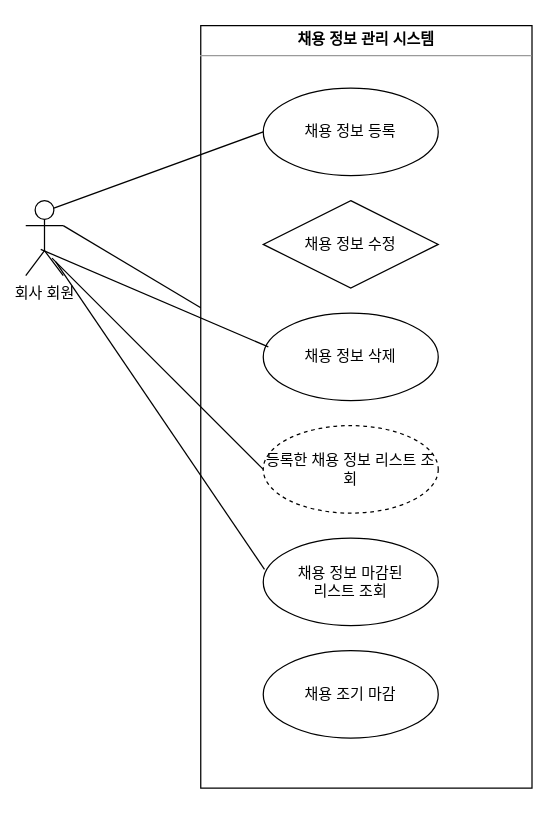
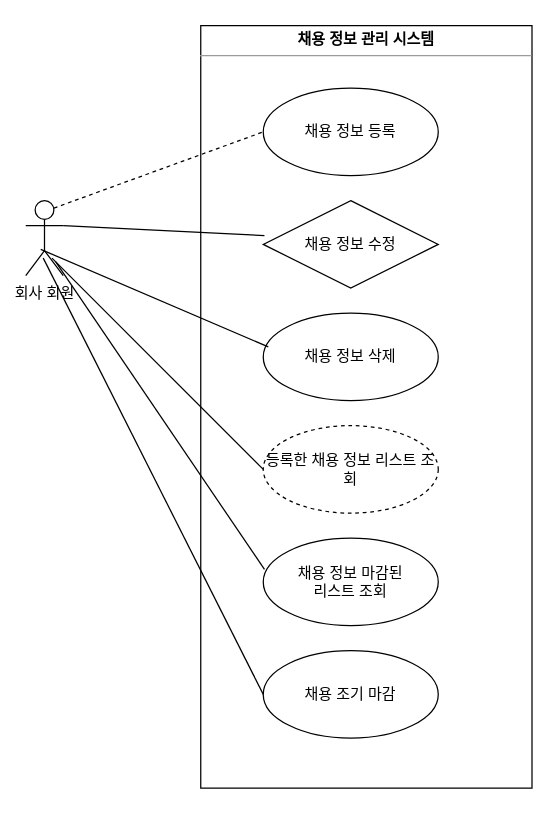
- <mxCell id="11" value="" style="endArrow=none;html=1;rounded=0;entryX=0;entryY=0.5;entryDx=0;entryDy=0;exitX=0.75;exitY=0.1;exitDx=0;exitDy=0;exitPerimeter=0;" edge="1" parent="1" source="3" target="4"><mxGeometry width="50" height="50" relative="1" as="geometry"><mxPoint x="0" y="100" as="sourcePoint" /><mxPoint x="50" y="50" as="targetPoint" /></mxGeometry></mxCell>
+ <mxCell id="11" value="" style="endArrow=none;html=1;rounded=0;entryX=0;entryY=0.5;entryDx=0;entryDy=0;exitX=0.75;exitY=0.1;exitDx=0;exitDy=0;exitPerimeter=0;dashed=1;" edge="1" parent="1" source="3" target="4"><mxGeometry width="50" height="50" relative="1" as="geometry"><mxPoint x="0" y="100" as="sourcePoint" /><mxPoint x="50" y="50" as="targetPoint" /></mxGeometry></mxCell>
- <mxCell id="12" value="" style="endArrow=none;html=1;rounded=0;exitX=1;exitY=0.333;exitDx=0;exitDy=0;exitPerimeter=0;" edge="1" parent="1" source="3" target="2"><mxGeometry width="50" height="50" relative="1" as="geometry"><mxPoint x="20" y="304" as="sourcePoint" /><mxPoint x="187" y="440" as="targetPoint" /></mxGeometry></mxCell>
+ <mxCell id="12" value="" style="endArrow=none;html=1;rounded=0;entryX=0.007;entryY=0.4;entryDx=0;entryDy=0;entryPerimeter=0;exitX=1;exitY=0.333;exitDx=0;exitDy=0;exitPerimeter=0;" edge="1" parent="1" source="3" target="7"><mxGeometry width="50" height="50" relative="1" as="geometry"><mxPoint x="20" y="304" as="sourcePoint" /><mxPoint x="187" y="440" as="targetPoint" /></mxGeometry></mxCell>
+ <mxCell id="15" value="" style="endArrow=none;html=1;rounded=0;entryX=0;entryY=0.5;entryDx=0;entryDy=0;exitX=0.467;exitY=0.767;exitDx=0;exitDy=0;exitPerimeter=0;" edge="1" parent="1" source="3" target="8"><mxGeometry width="50" height="50" relative="1" as="geometry"><mxPoint x="795" y="440" as="sourcePoint" /><mxPoint x="845" y="390" as="targetPoint" /></mxGeometry></mxCell>
